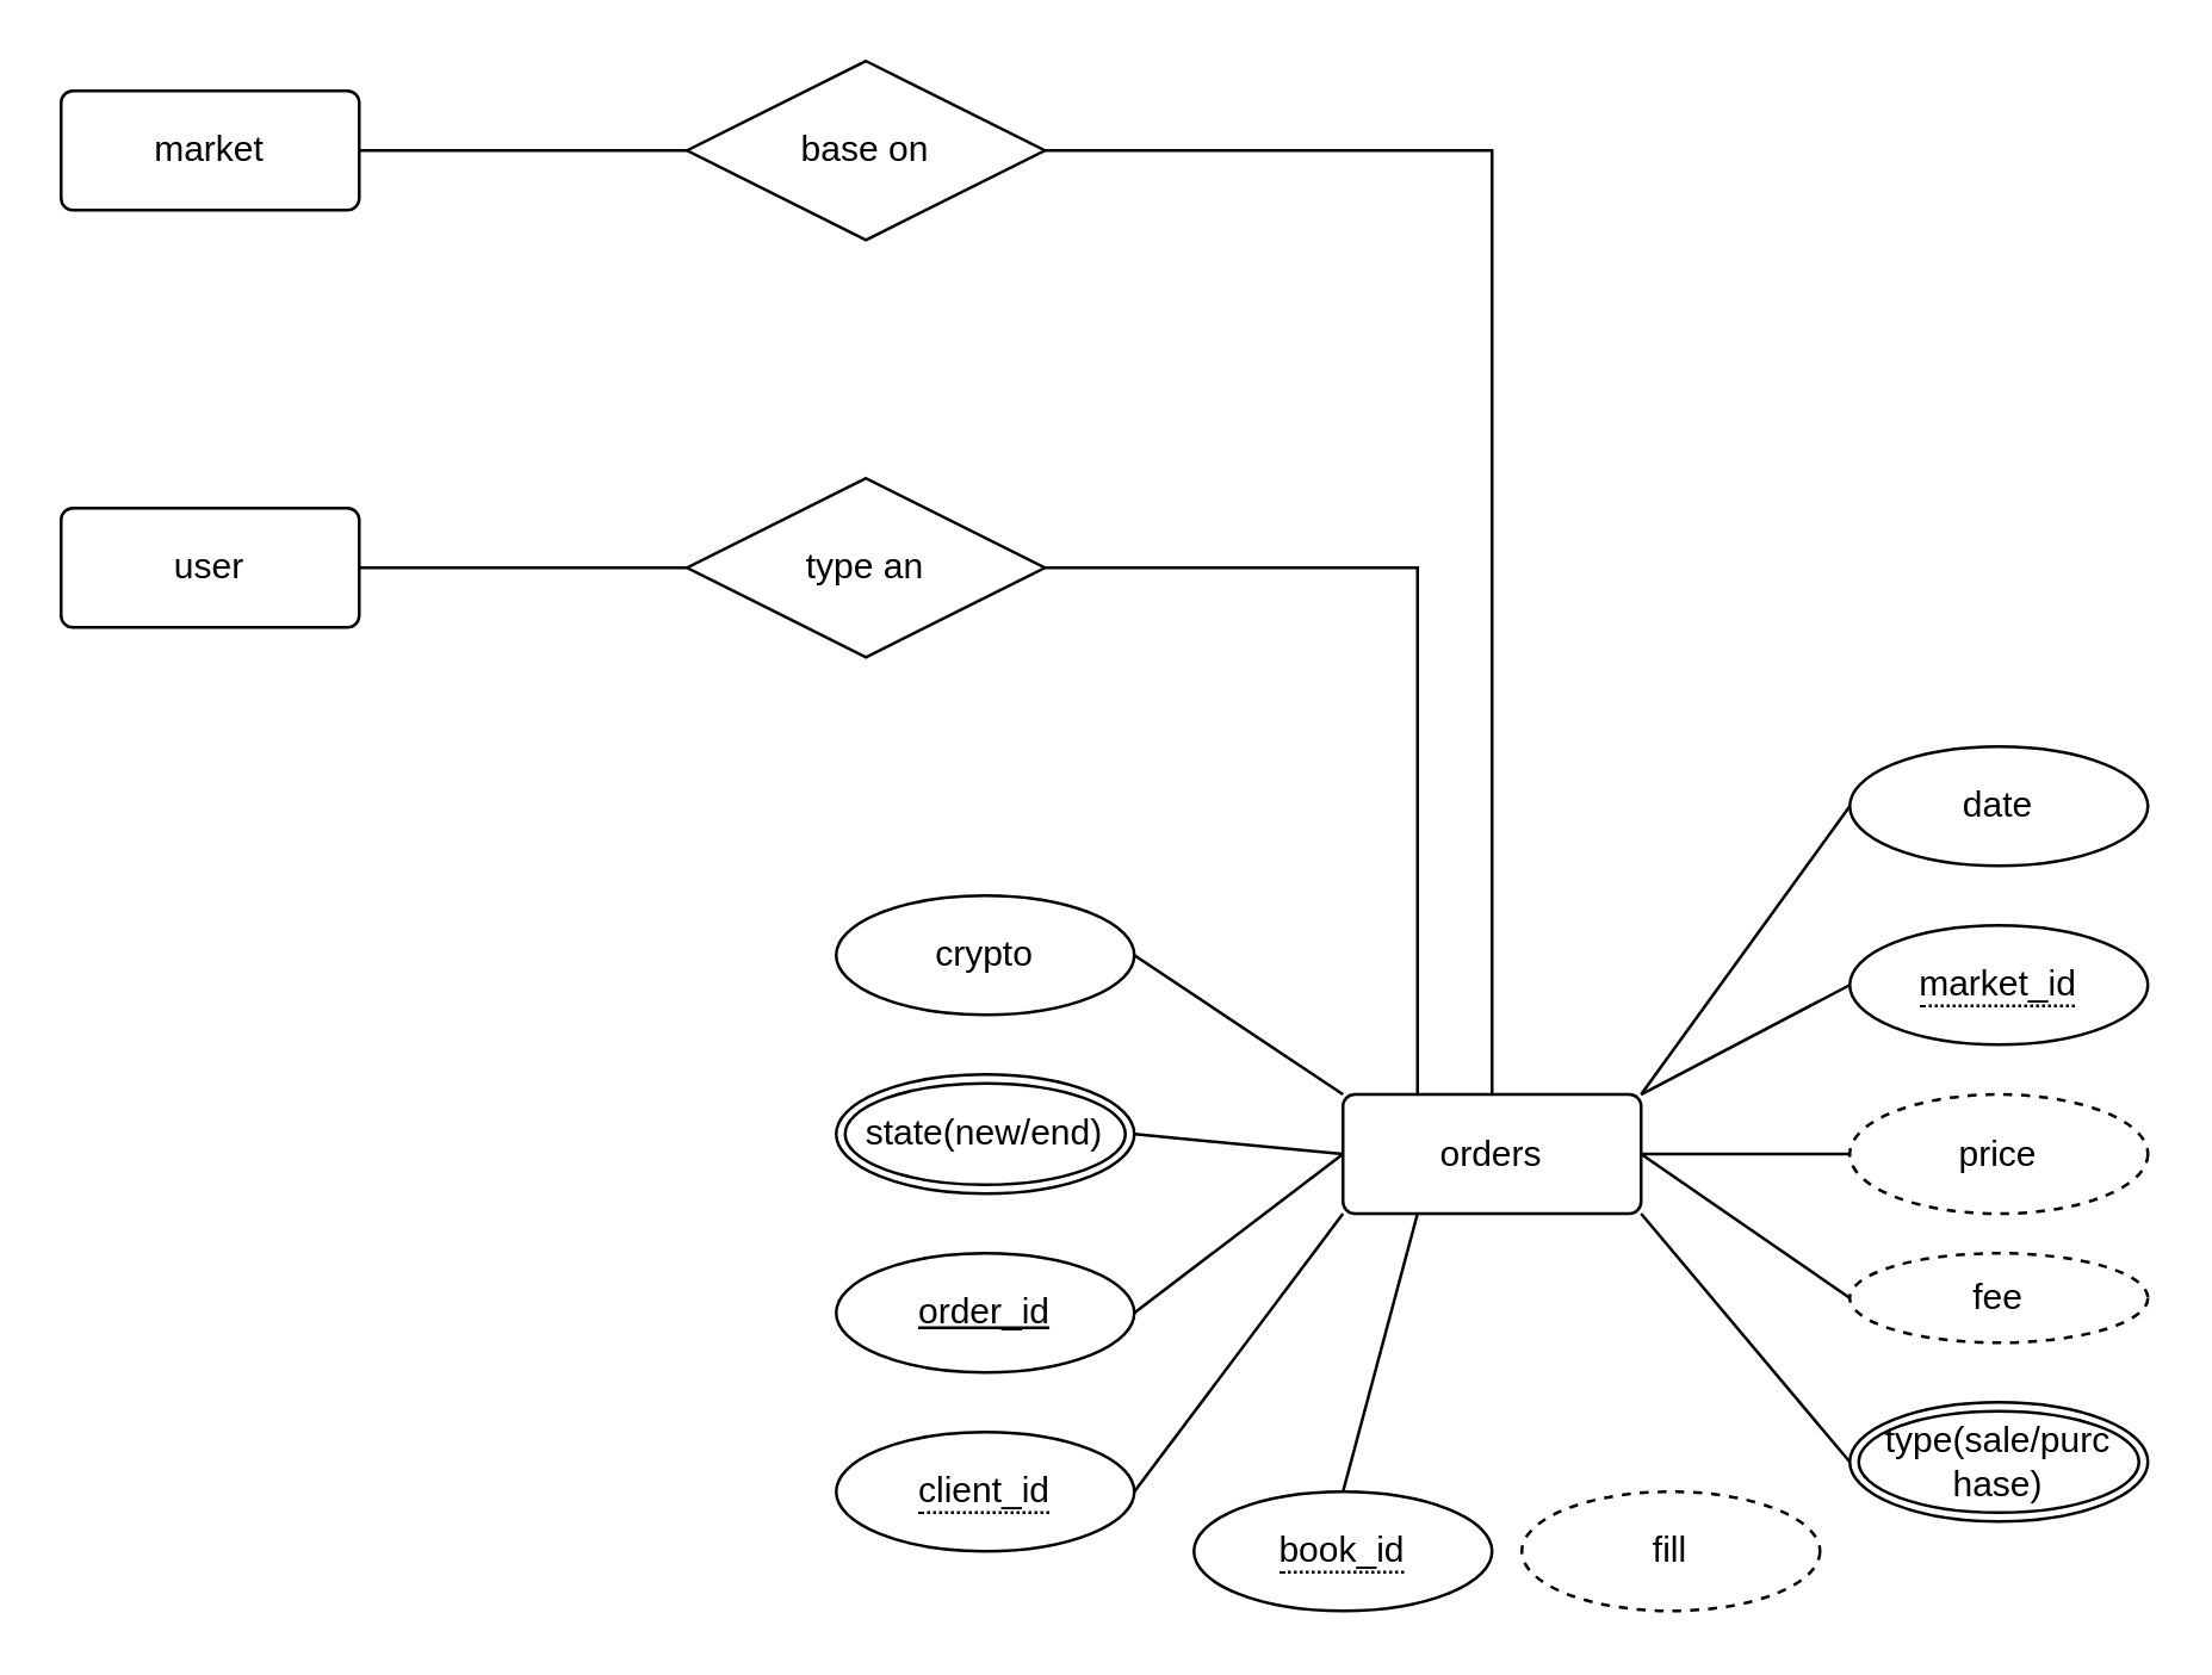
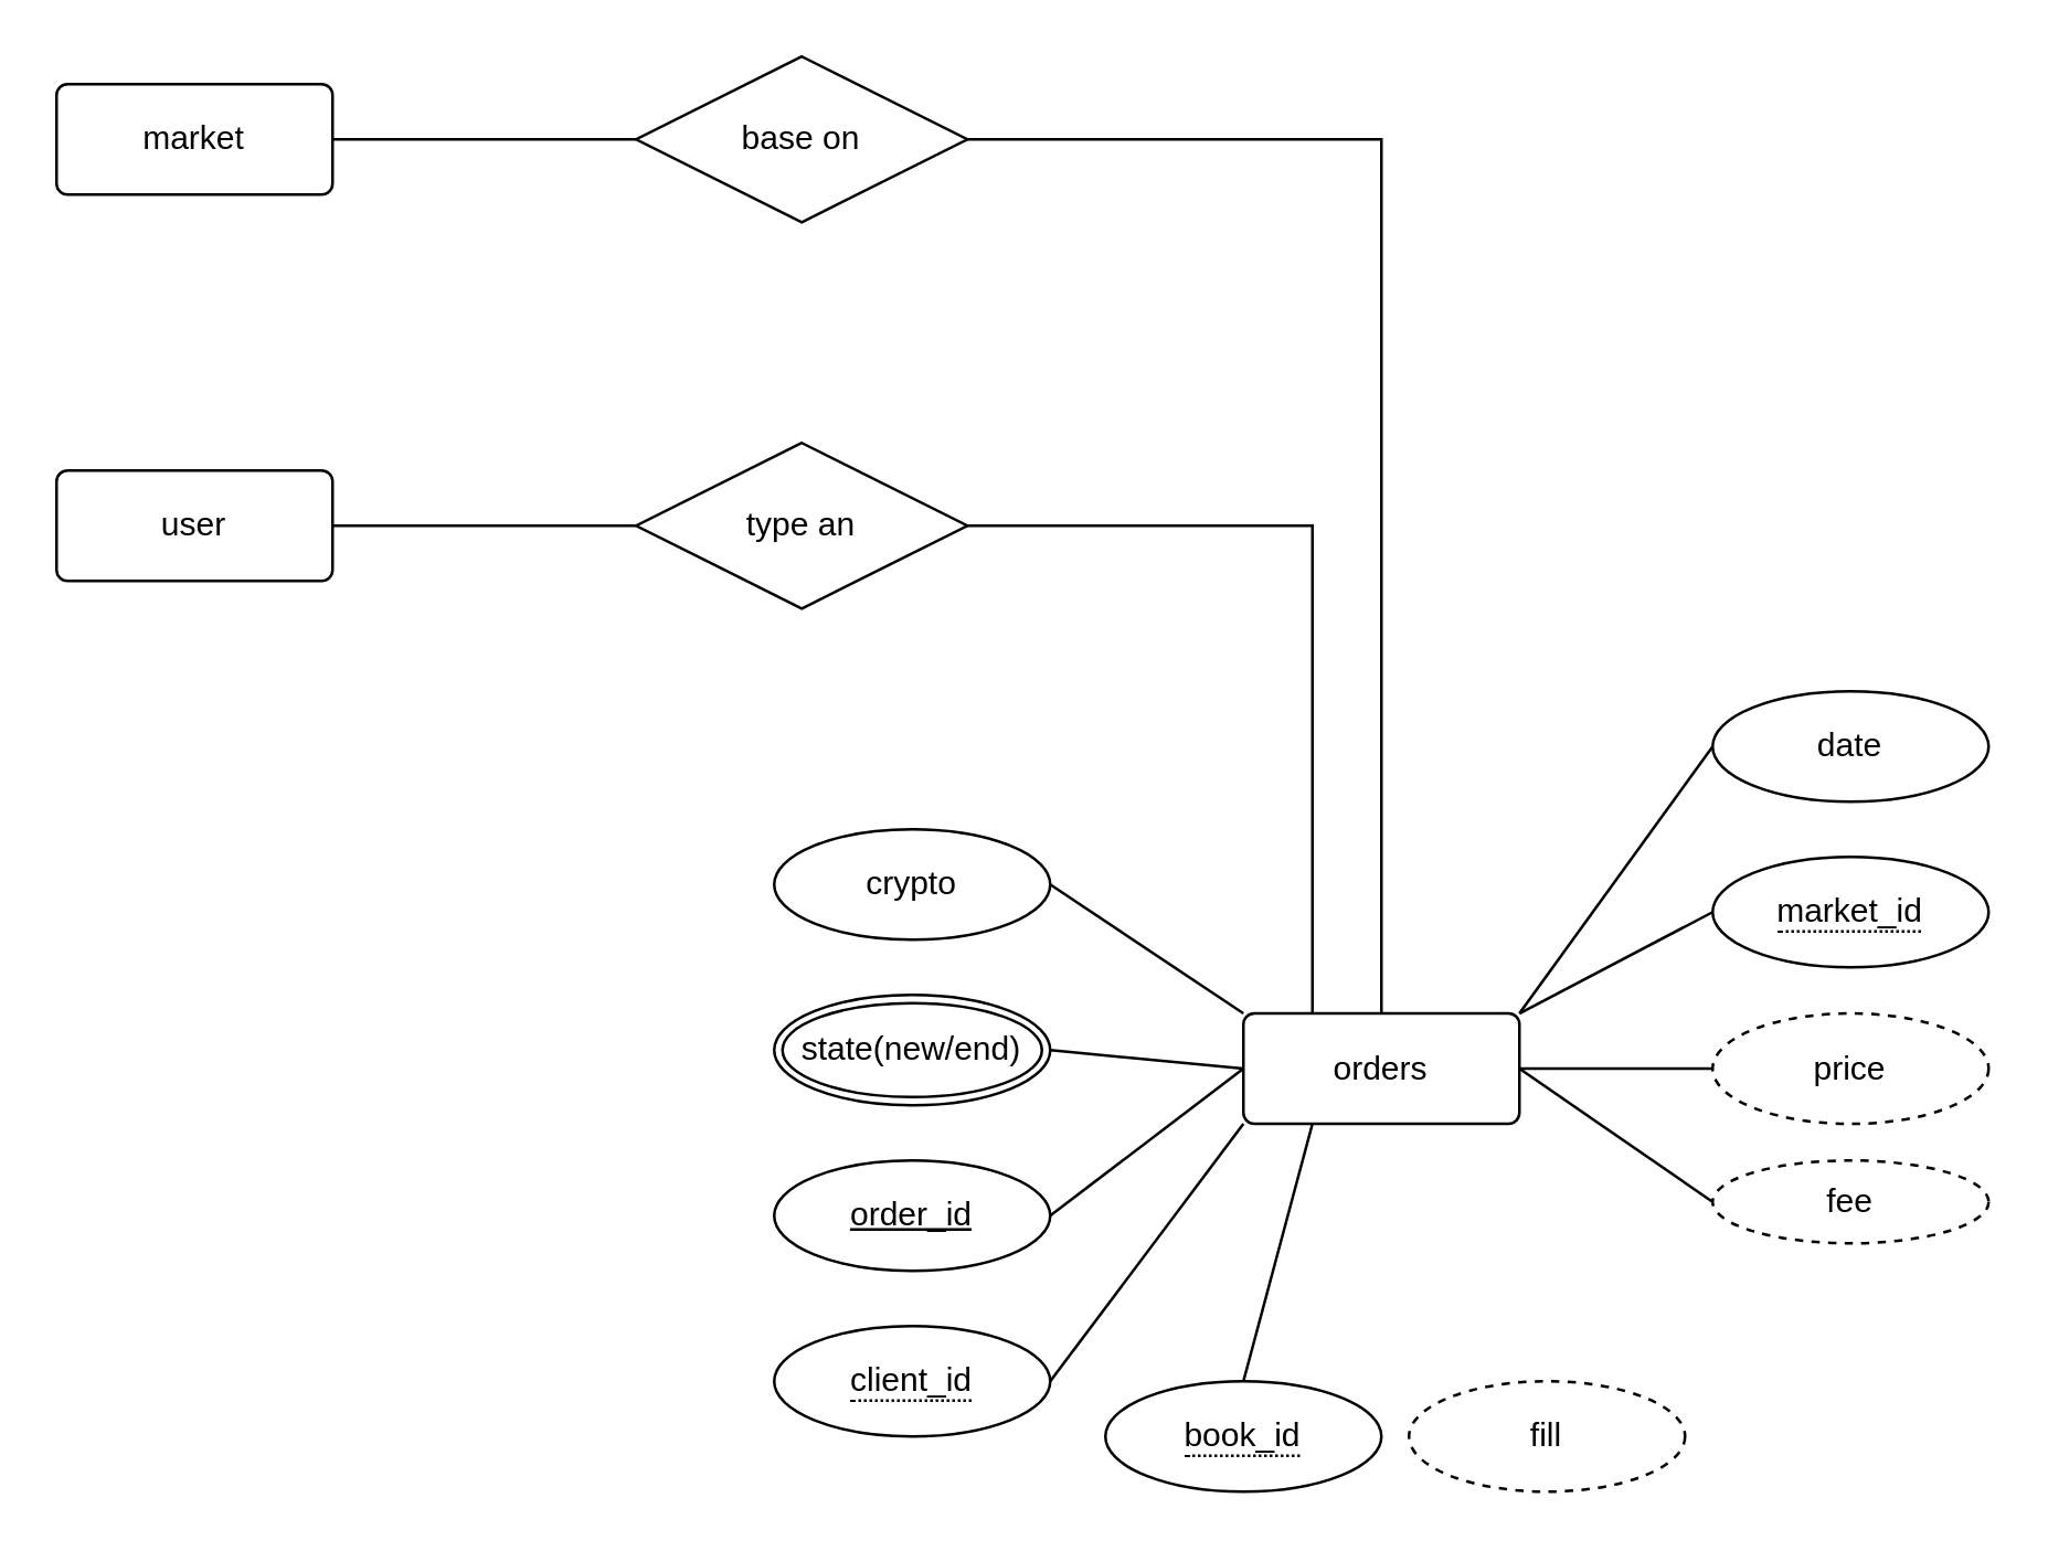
- <mxCell id="5" value="" style="endArrow=none;html=1;rounded=0;entryX=0;entryY=0.5;entryDx=0;entryDy=0;exitX=1;exitY=1;exitDx=0;exitDy=0;" edge="1" parent="1" source="2" target="8"><mxGeometry relative="1" as="geometry"><mxPoint x="350" y="226.72" as="sourcePoint" /><mxPoint x="634.645" y="485.858" as="targetPoint" /></mxGeometry></mxCell>
- <mxCell id="8" value="&lt;div&gt;type(sale/purc&lt;/div&gt;&lt;div&gt;hase)&lt;/div&gt;" style="ellipse;shape=doubleEllipse;margin=3;whiteSpace=wrap;html=1;align=center;" vertex="1" parent="1"><mxGeometry x="620" y="470" width="100" height="40" as="geometry" /></mxCell>
